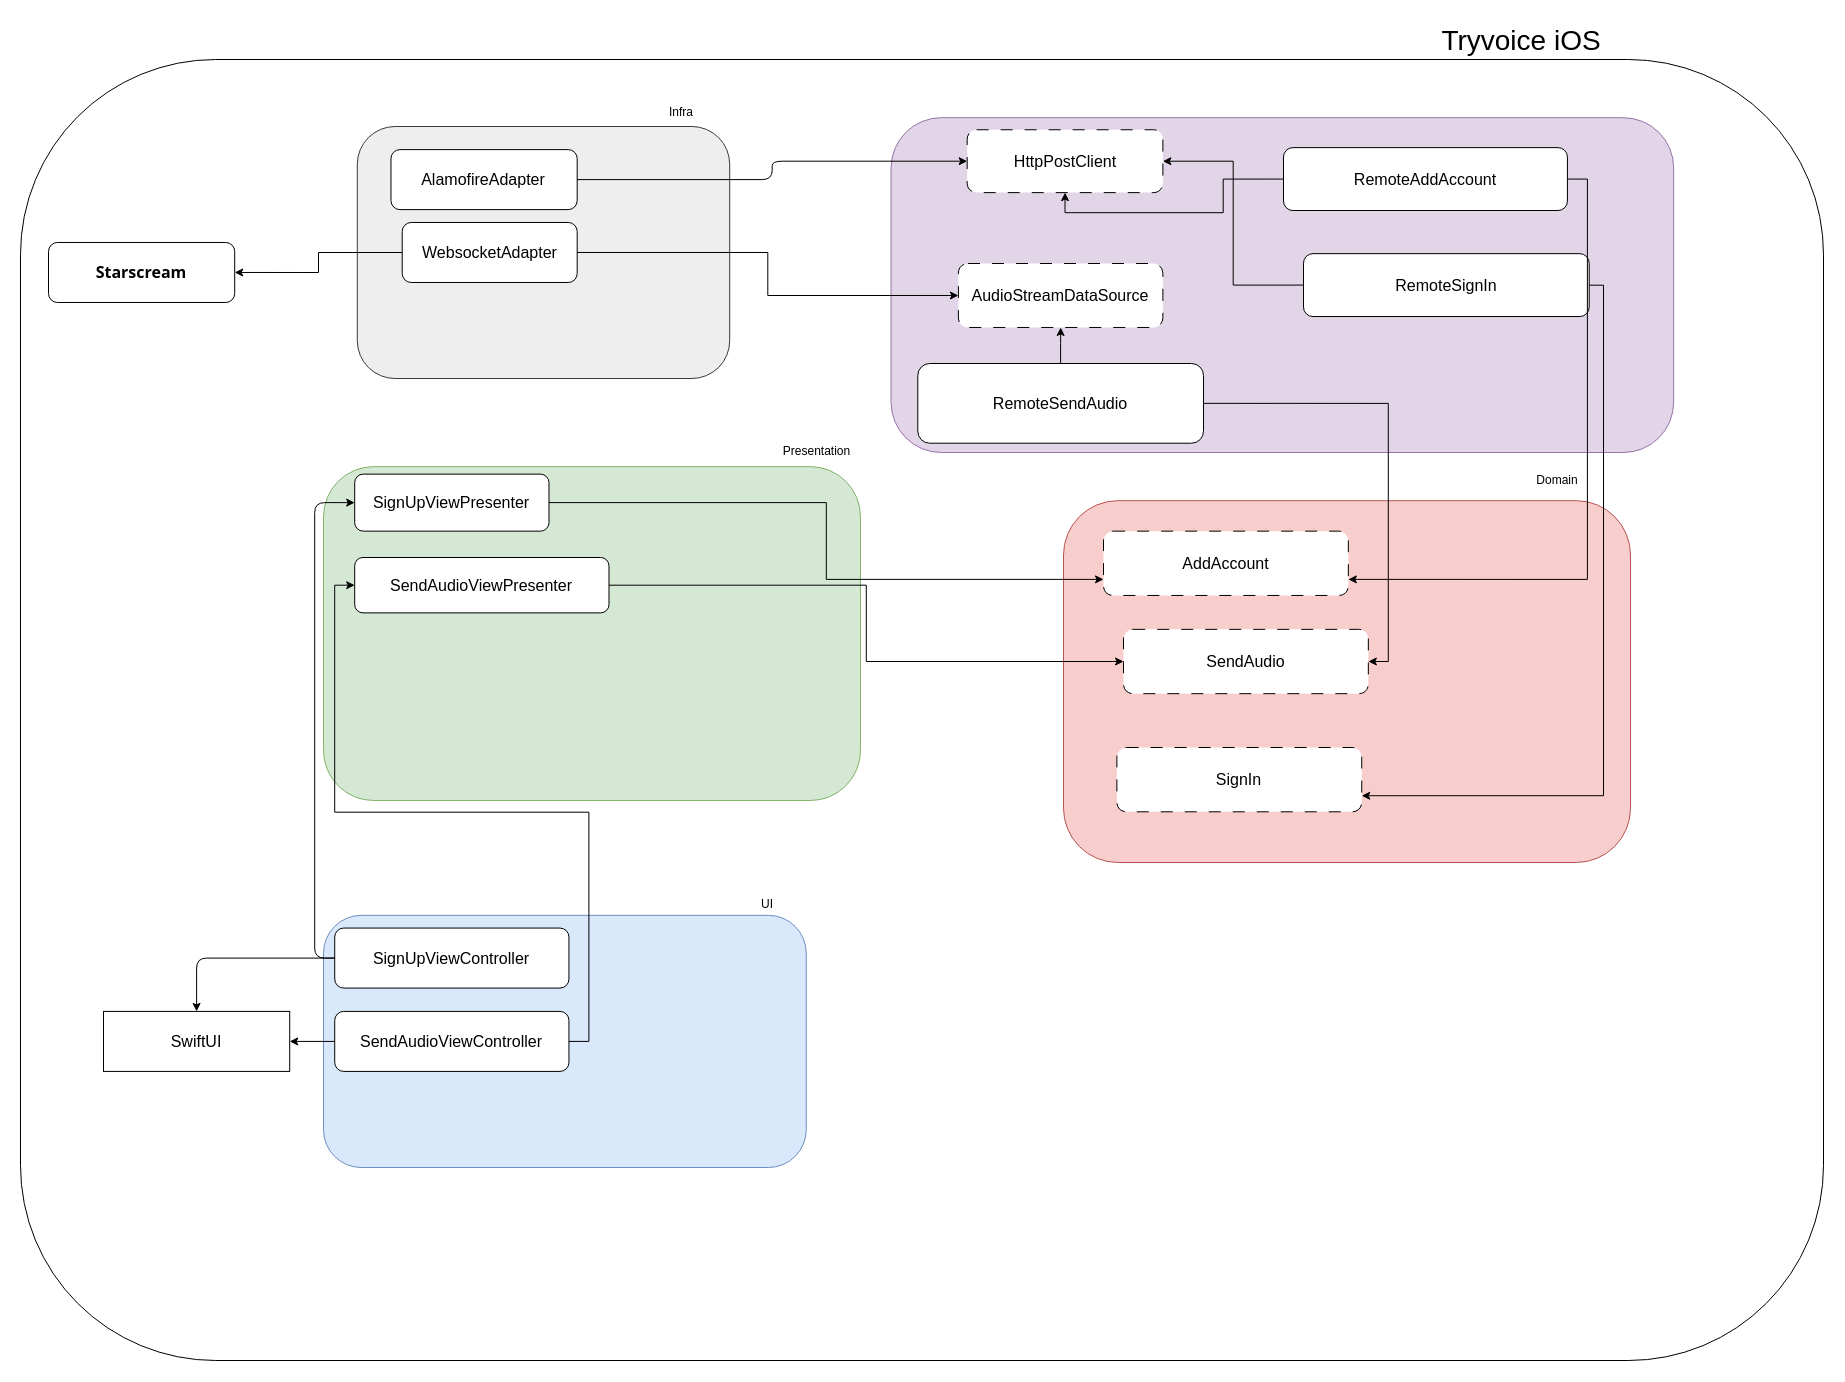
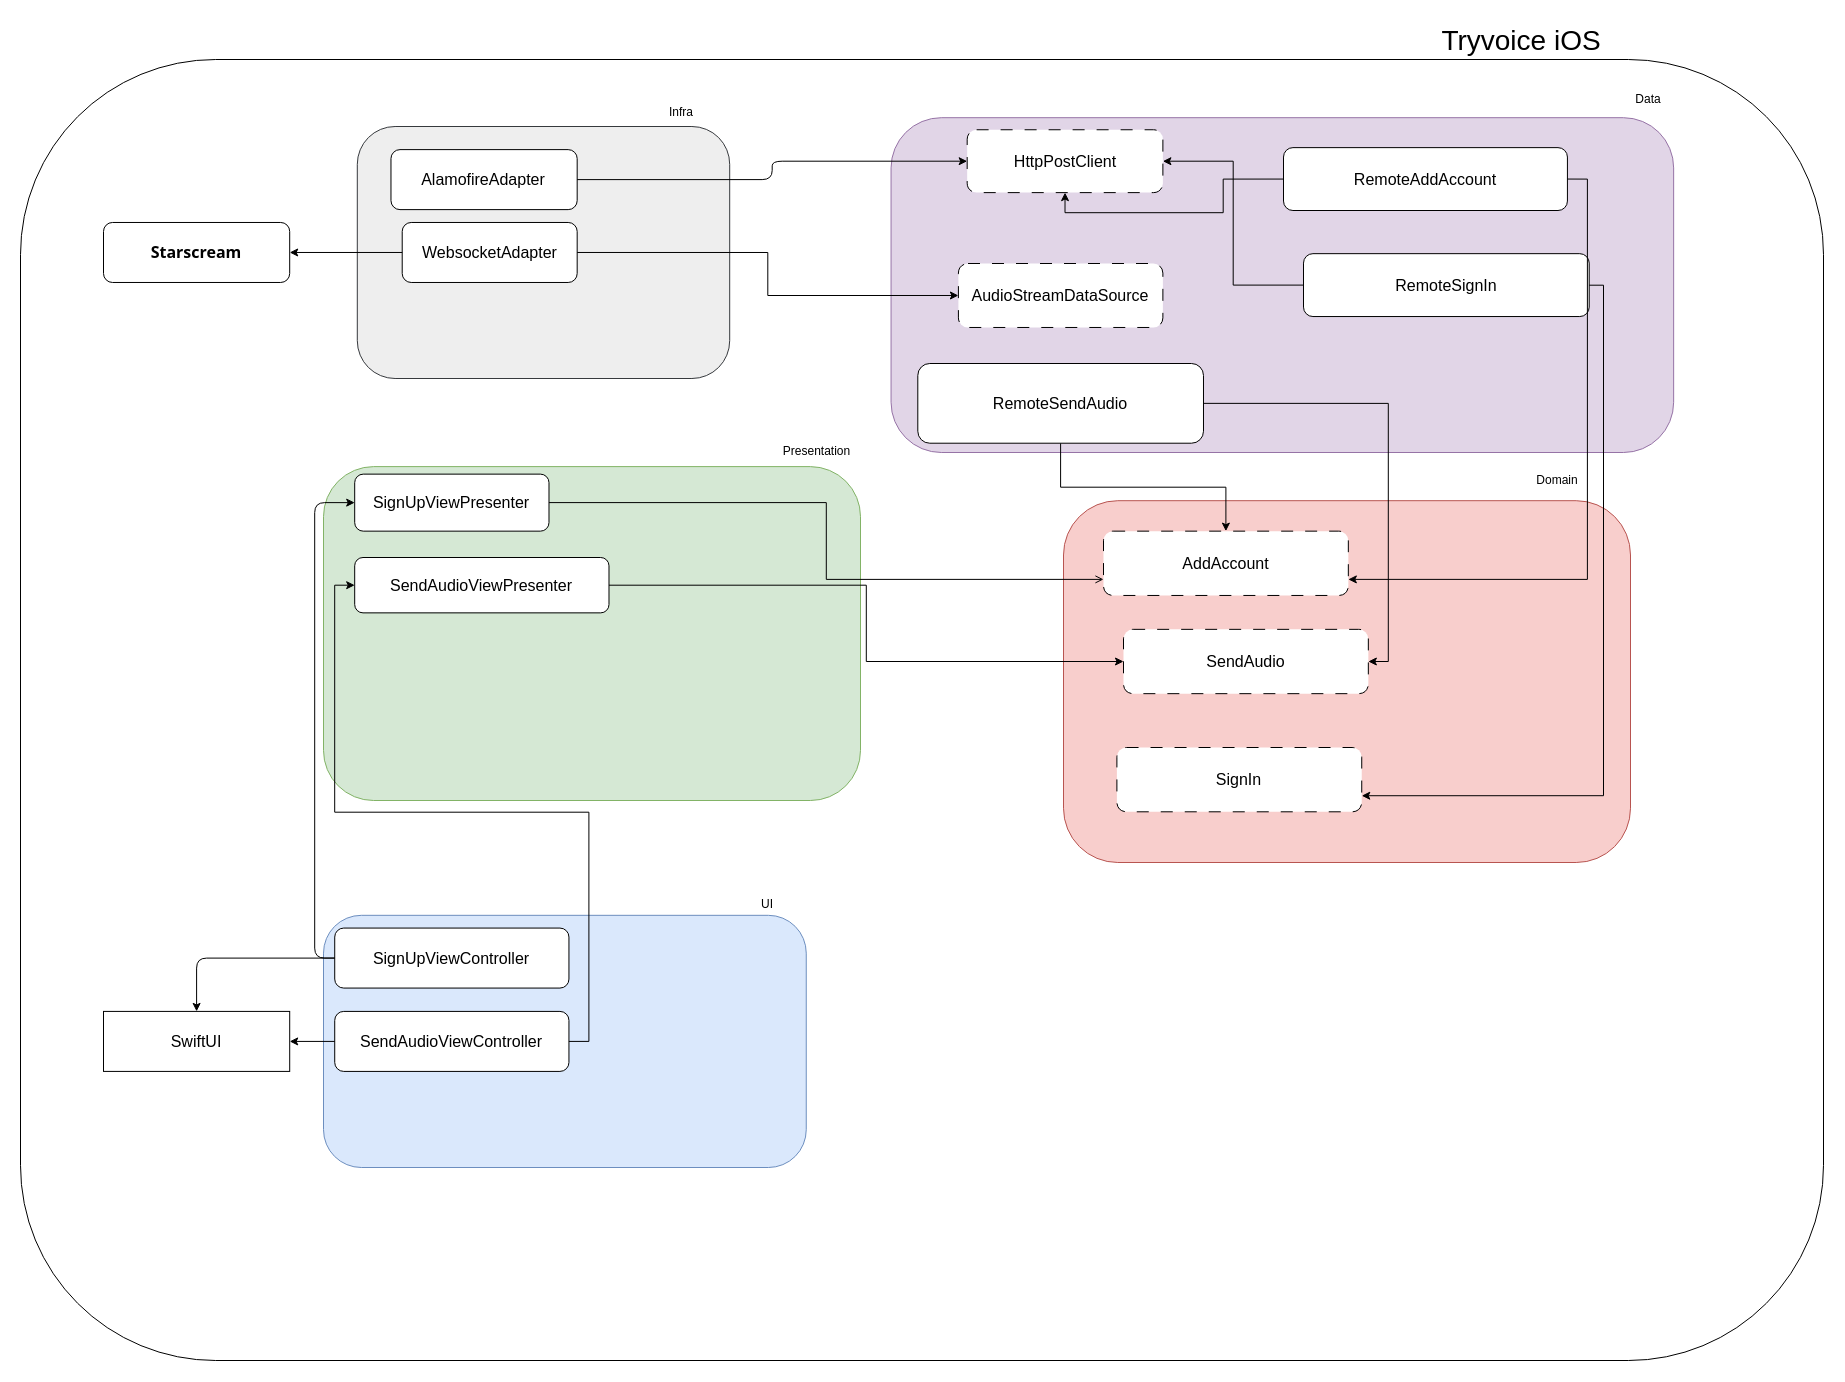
+ <mxCell id="25" value="Data" style="text;html=1;strokeColor=none;fillColor=none;align=center;verticalAlign=middle;whiteSpace=wrap;rounded=1;" vertex="1" parent="23"><mxGeometry x="730.496" width="49.655" height="37.2" as="geometry" /></mxCell>
- <mxCell id="46" value="&lt;strong style=&quot;text-align: start; border: 0px solid rgb(217, 217, 227); box-sizing: border-box; font-family: Söhne, ui-sans-serif, system-ui, -apple-system, &amp;quot;Segoe UI&amp;quot;, Roboto, Ubuntu, Cantarell, &amp;quot;Noto Sans&amp;quot;, sans-serif, &amp;quot;Helvetica Neue&amp;quot;, Arial, &amp;quot;Apple Color Emoji&amp;quot;, &amp;quot;Segoe UI Emoji&amp;quot;, &amp;quot;Segoe UI Symbol&amp;quot;, &amp;quot;Noto Color Emoji&amp;quot;;&quot;&gt;Starscream&lt;/strong&gt;" style="rounded=1;whiteSpace=wrap;html=1;fontSize=16;spacing=2;" vertex="1" parent="3"><mxGeometry x="28.003" y="221.98" width="186.196" height="60" as="geometry" /></mxCell>
+ <mxCell id="46" value="&lt;strong style=&quot;text-align: start; border: 0px solid rgb(217, 217, 227); box-sizing: border-box; font-family: Söhne, ui-sans-serif, system-ui, -apple-system, &amp;quot;Segoe UI&amp;quot;, Roboto, Ubuntu, Cantarell, &amp;quot;Noto Sans&amp;quot;, sans-serif, &amp;quot;Helvetica Neue&amp;quot;, Arial, &amp;quot;Apple Color Emoji&amp;quot;, &amp;quot;Segoe UI Emoji&amp;quot;, &amp;quot;Segoe UI Symbol&amp;quot;, &amp;quot;Noto Color Emoji&amp;quot;;&quot;&gt;Starscream&lt;/strong&gt;" style="rounded=1;whiteSpace=wrap;html=1;fontSize=16;spacing=2;" vertex="1" parent="3"><mxGeometry x="83.003" y="201.98" width="186.196" height="60" as="geometry" /></mxCell>
- <mxCell id="30" style="edgeStyle=orthogonalEdgeStyle;rounded=0;hachureGap=4;orthogonalLoop=1;jettySize=auto;html=1;fontFamily=Architects Daughter;fontSource=https%3A%2F%2Ffonts.googleapis.com%2Fcss%3Ffamily%3DArchitects%2BDaughter;fontSize=16;" edge="1" parent="23" source="31" target="29"><mxGeometry relative="1" as="geometry" /></mxCell>
+ <mxCell id="30" style="edgeStyle=orthogonalEdgeStyle;rounded=0;hachureGap=4;orthogonalLoop=1;jettySize=auto;html=1;fontFamily=Architects Daughter;fontSource=https%3A%2F%2Ffonts.googleapis.com%2Fcss%3Ffamily%3DArchitects%2BDaughter;fontSize=16;" edge="1" parent="23" source="31" target="18"><mxGeometry relative="1" as="geometry" /></mxCell>
- <mxCell id="48" style="edgeStyle=orthogonalEdgeStyle;rounded=0;hachureGap=4;orthogonalLoop=1;jettySize=auto;html=1;fontFamily=Architects Daughter;fontSource=https%3A%2F%2Ffonts.googleapis.com%2Fcss%3Ffamily%3DArchitects%2BDaughter;fontSize=16;entryX=0;entryY=0.75;entryDx=0;entryDy=0;" edge="1" parent="3" source="12" target="18"><mxGeometry relative="1" as="geometry" /></mxCell>
+ <mxCell id="48" style="edgeStyle=orthogonalEdgeStyle;rounded=0;hachureGap=4;orthogonalLoop=1;jettySize=auto;html=1;fontFamily=Architects Daughter;fontSource=https%3A%2F%2Ffonts.googleapis.com%2Fcss%3Ffamily%3DArchitects%2BDaughter;fontSize=16;entryX=0;entryY=0.75;entryDx=0;entryDy=0;endArrow=open;" edge="1" parent="3" source="12" target="18"><mxGeometry relative="1" as="geometry" /></mxCell>
